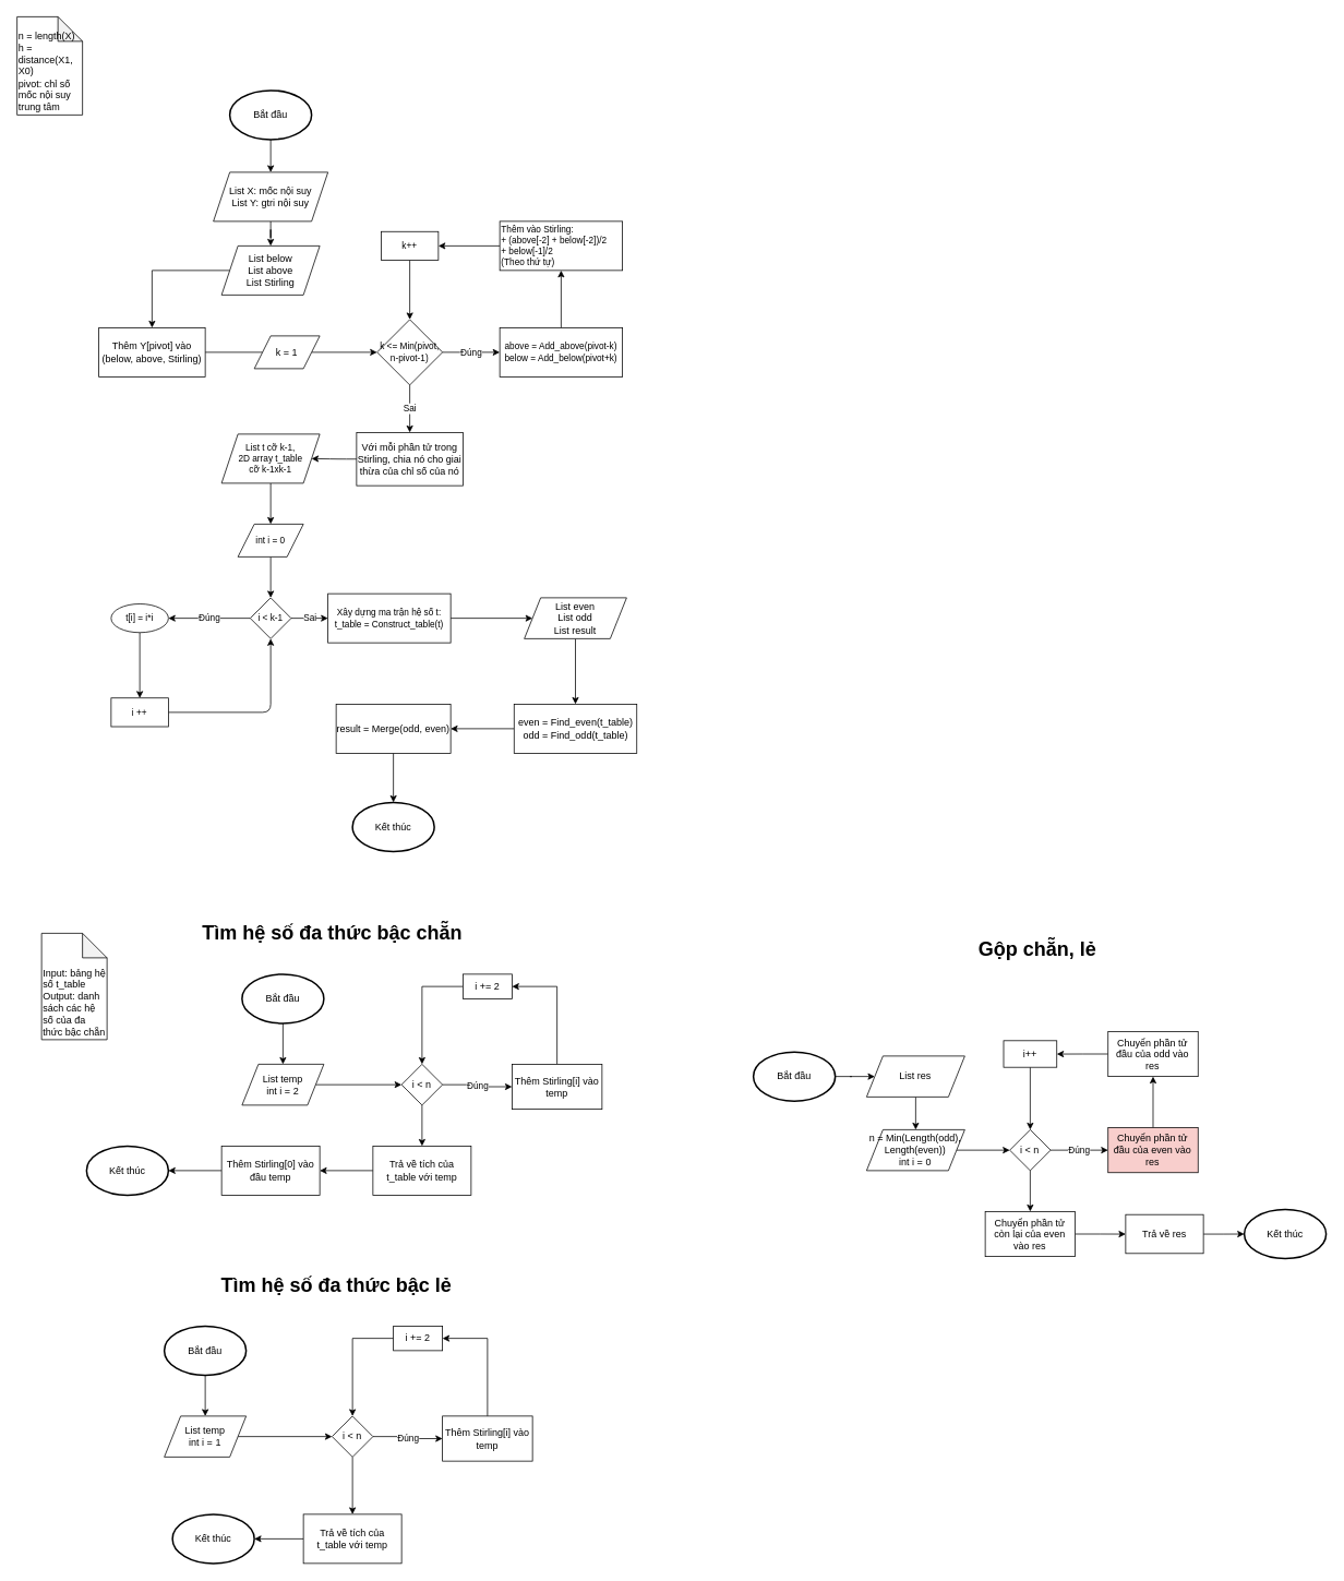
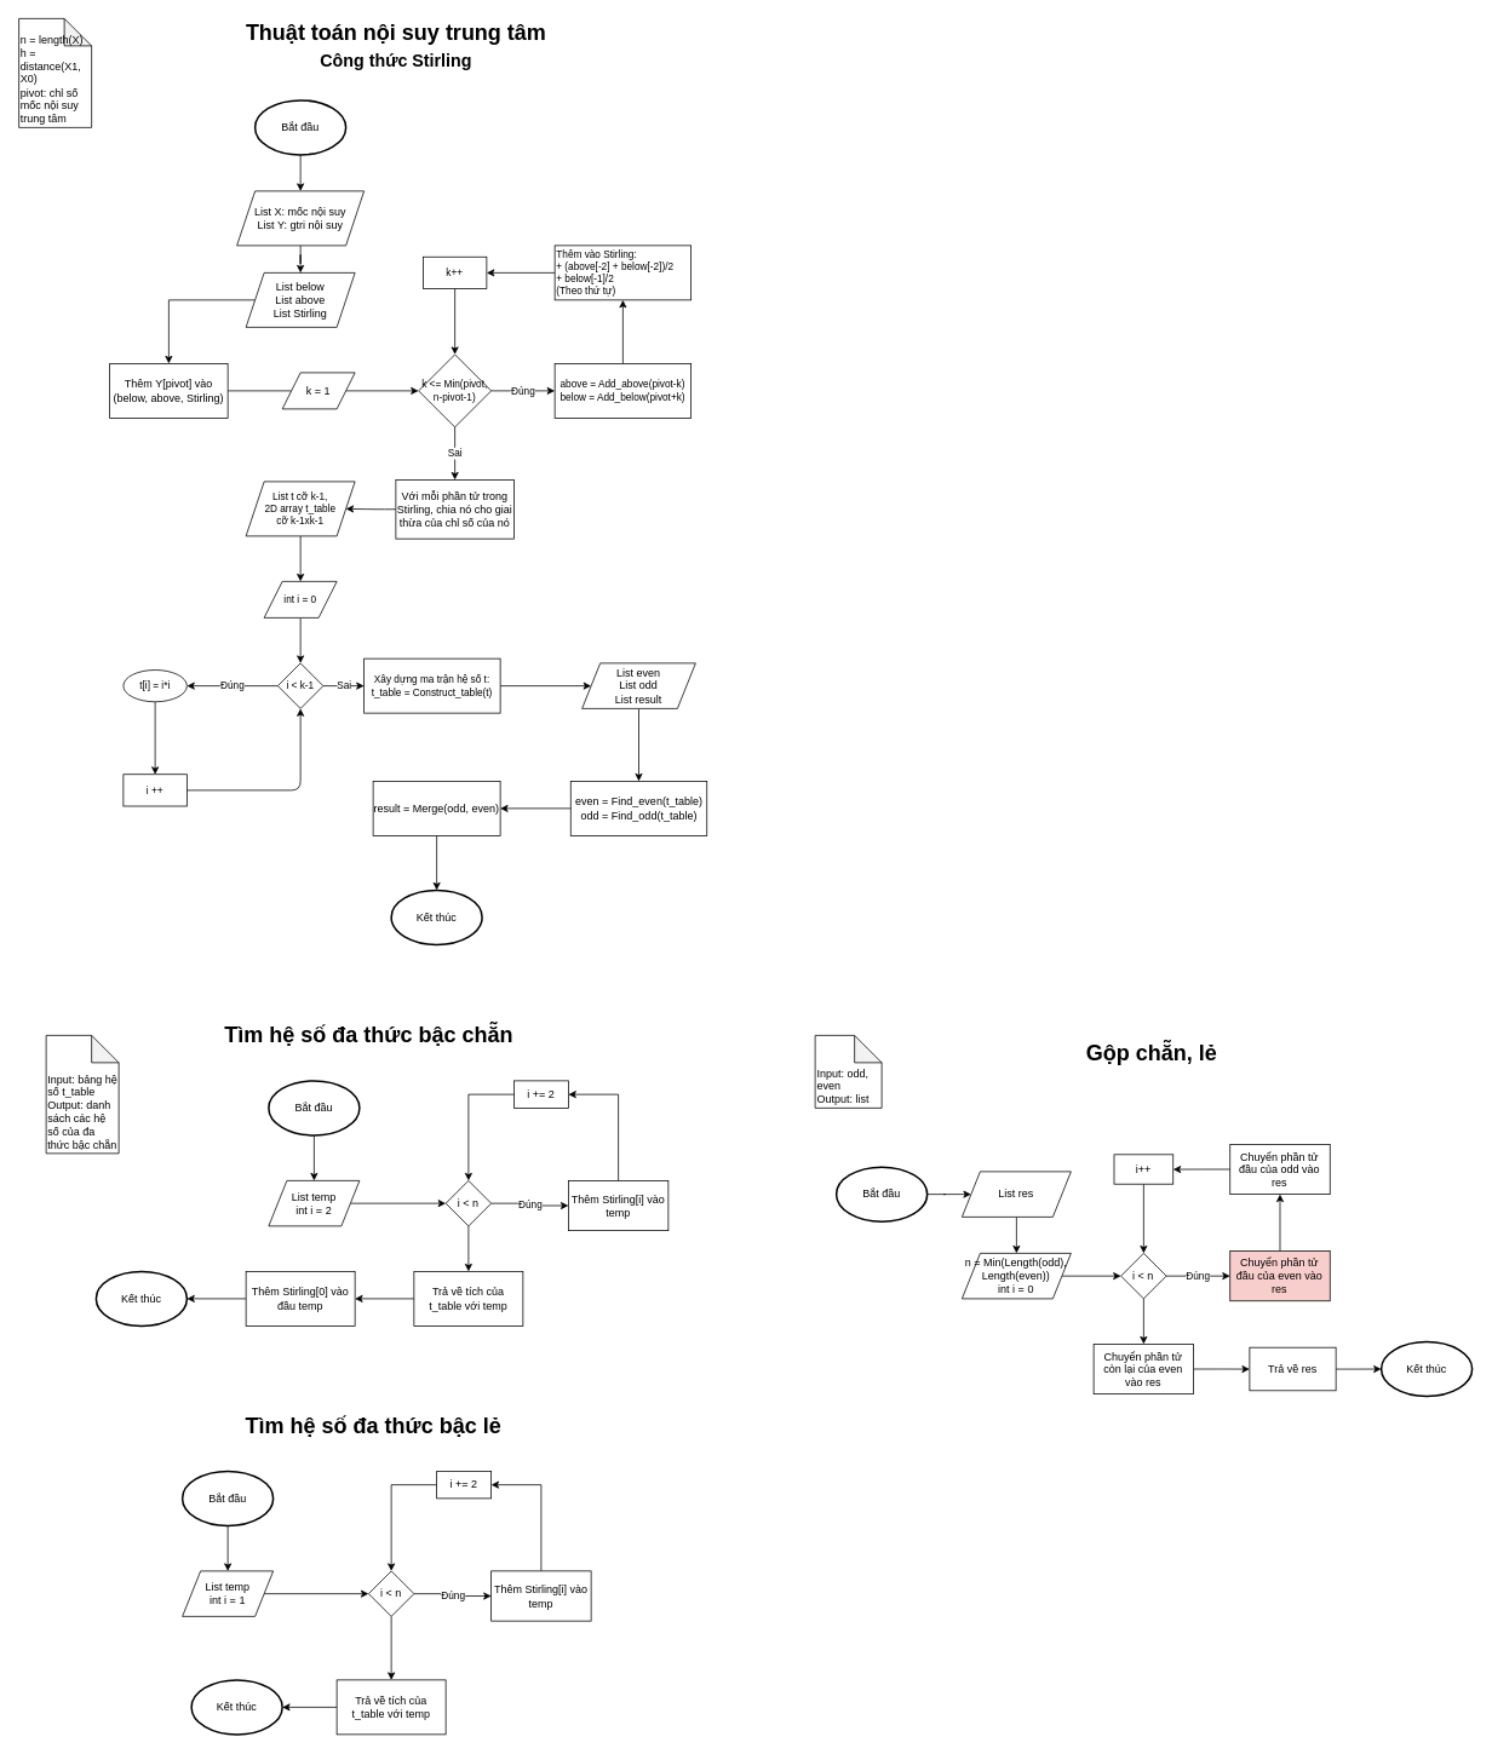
+ <mxCell id="2" value="Thuật toán nội suy trung tâm&lt;br&gt;&lt;font style=&quot;font-size: 19px&quot;&gt;Công thức Stirling&lt;/font&gt;" style="text;strokeColor=none;fillColor=none;html=1;fontSize=24;fontStyle=1;verticalAlign=middle;align=center;" parent="1" vertex="1"><mxGeometry x="260" y="30" width="350" height="40" as="geometry" /></mxCell>
+ <mxCell id="67" value="Input: odd, even&lt;br&gt;Output: list" style="shape=note;whiteSpace=wrap;html=1;backgroundOutline=1;darkOpacity=0.05;align=left;verticalAlign=bottom;" parent="1" vertex="1"><mxGeometry x="896.67" y="1140" width="73.33" height="80" as="geometry" /></mxCell>
